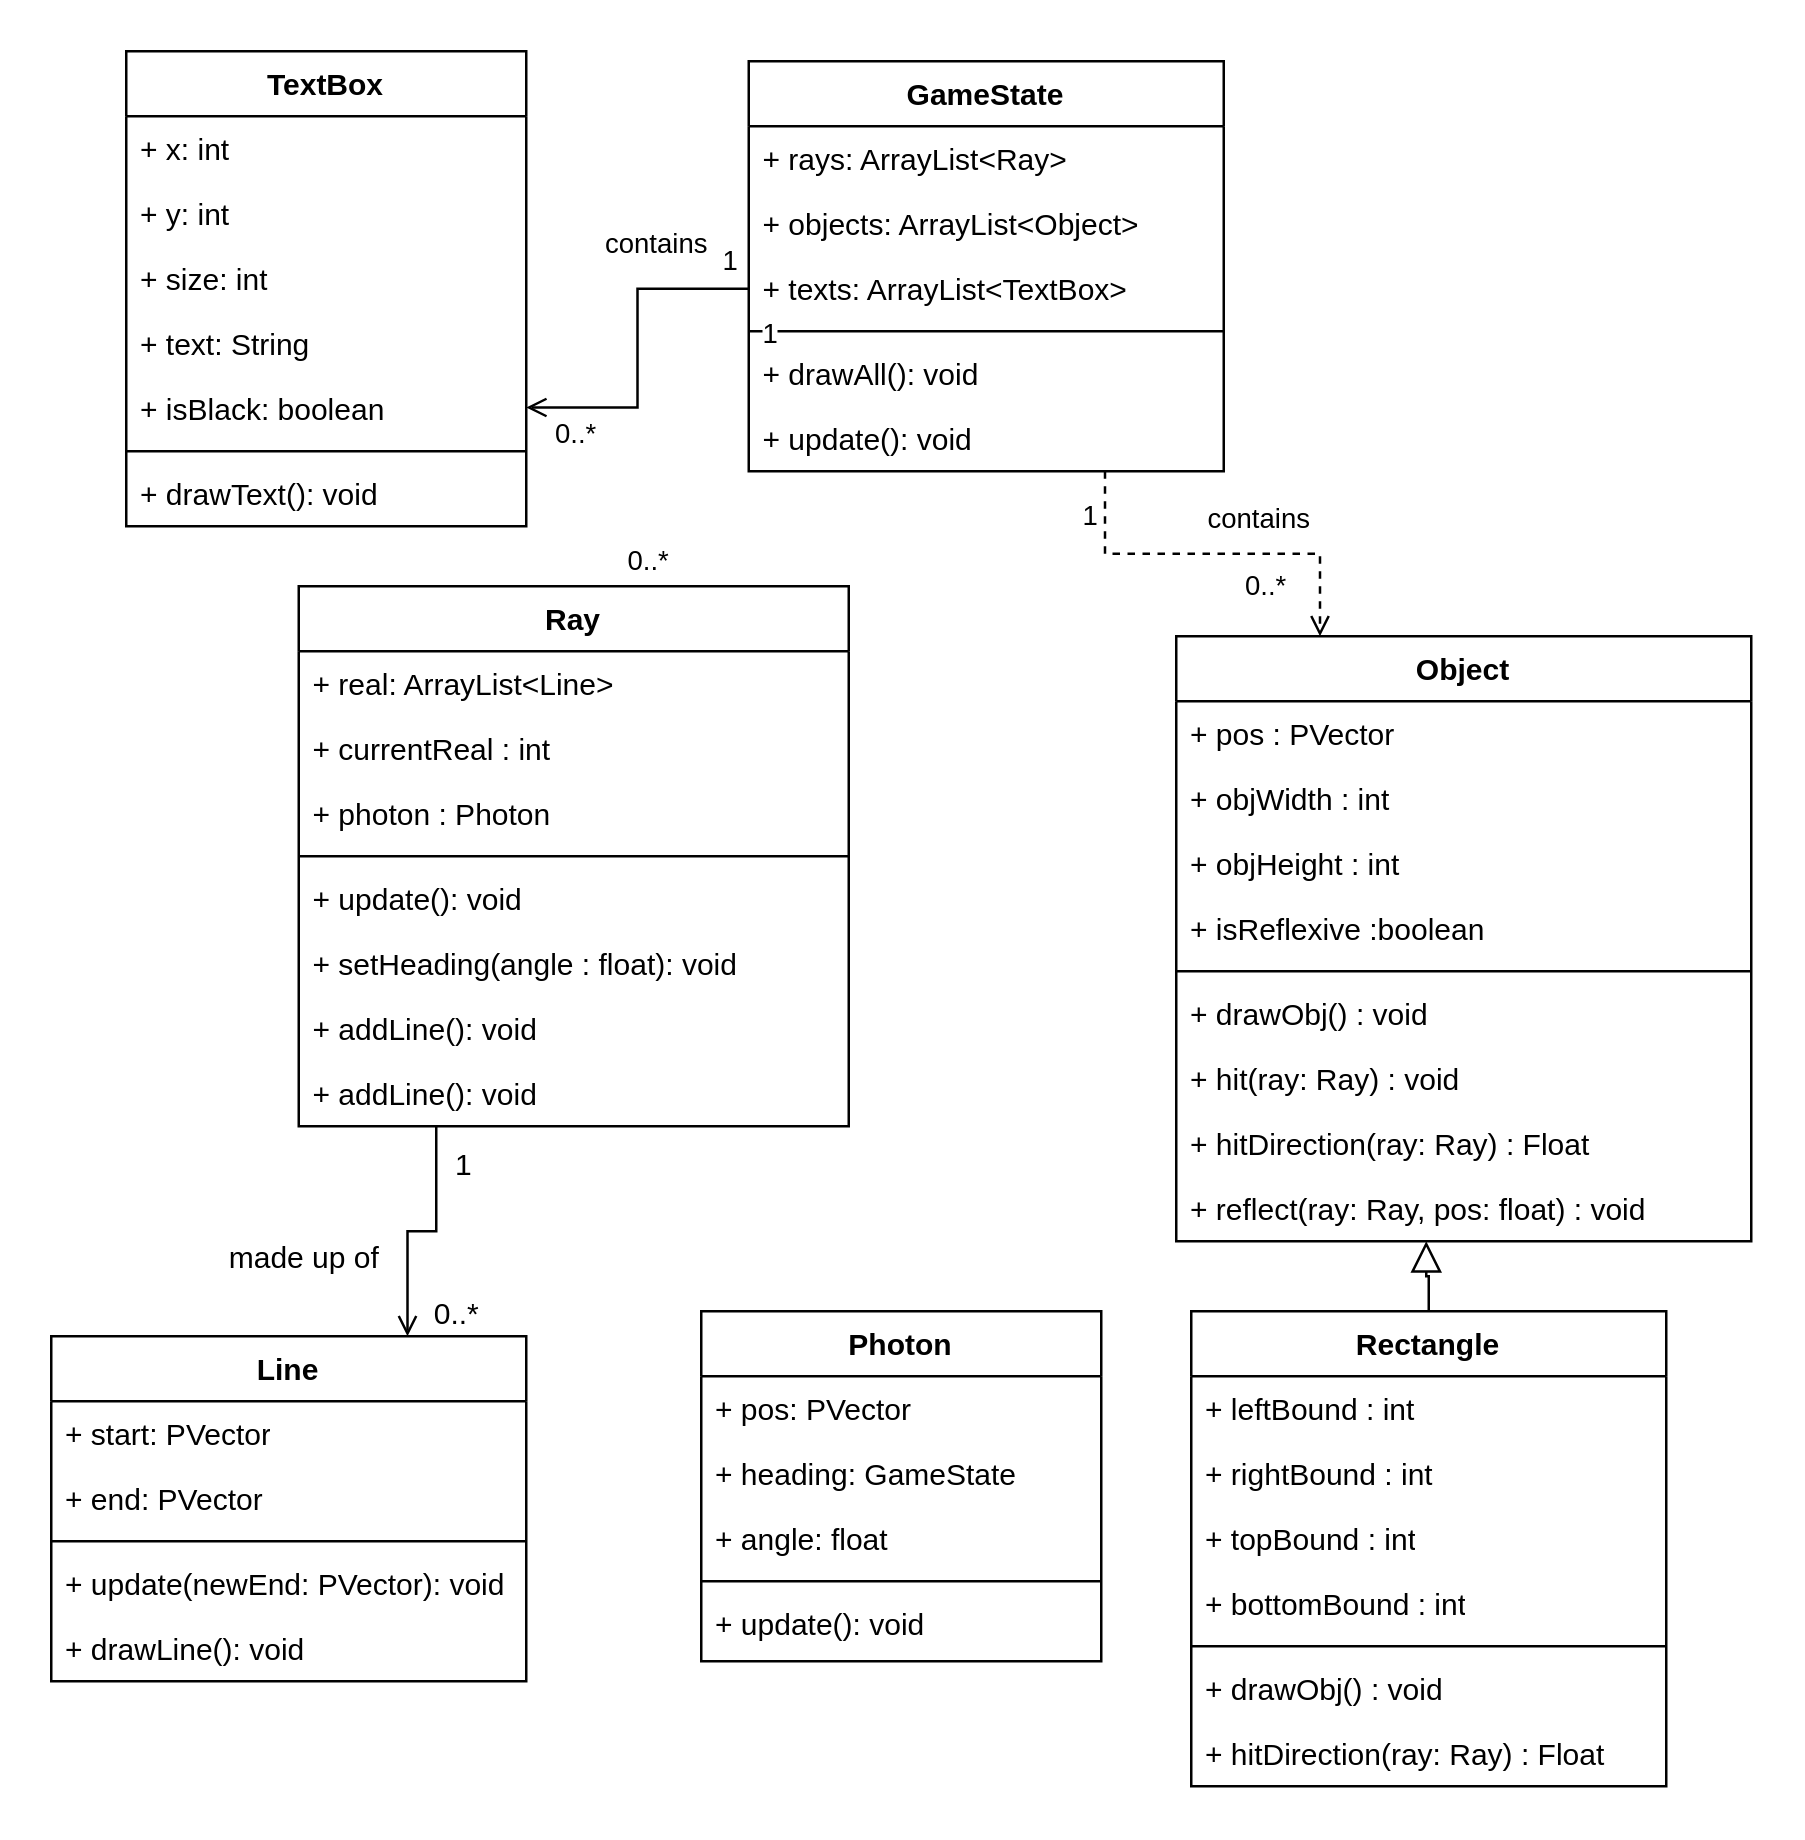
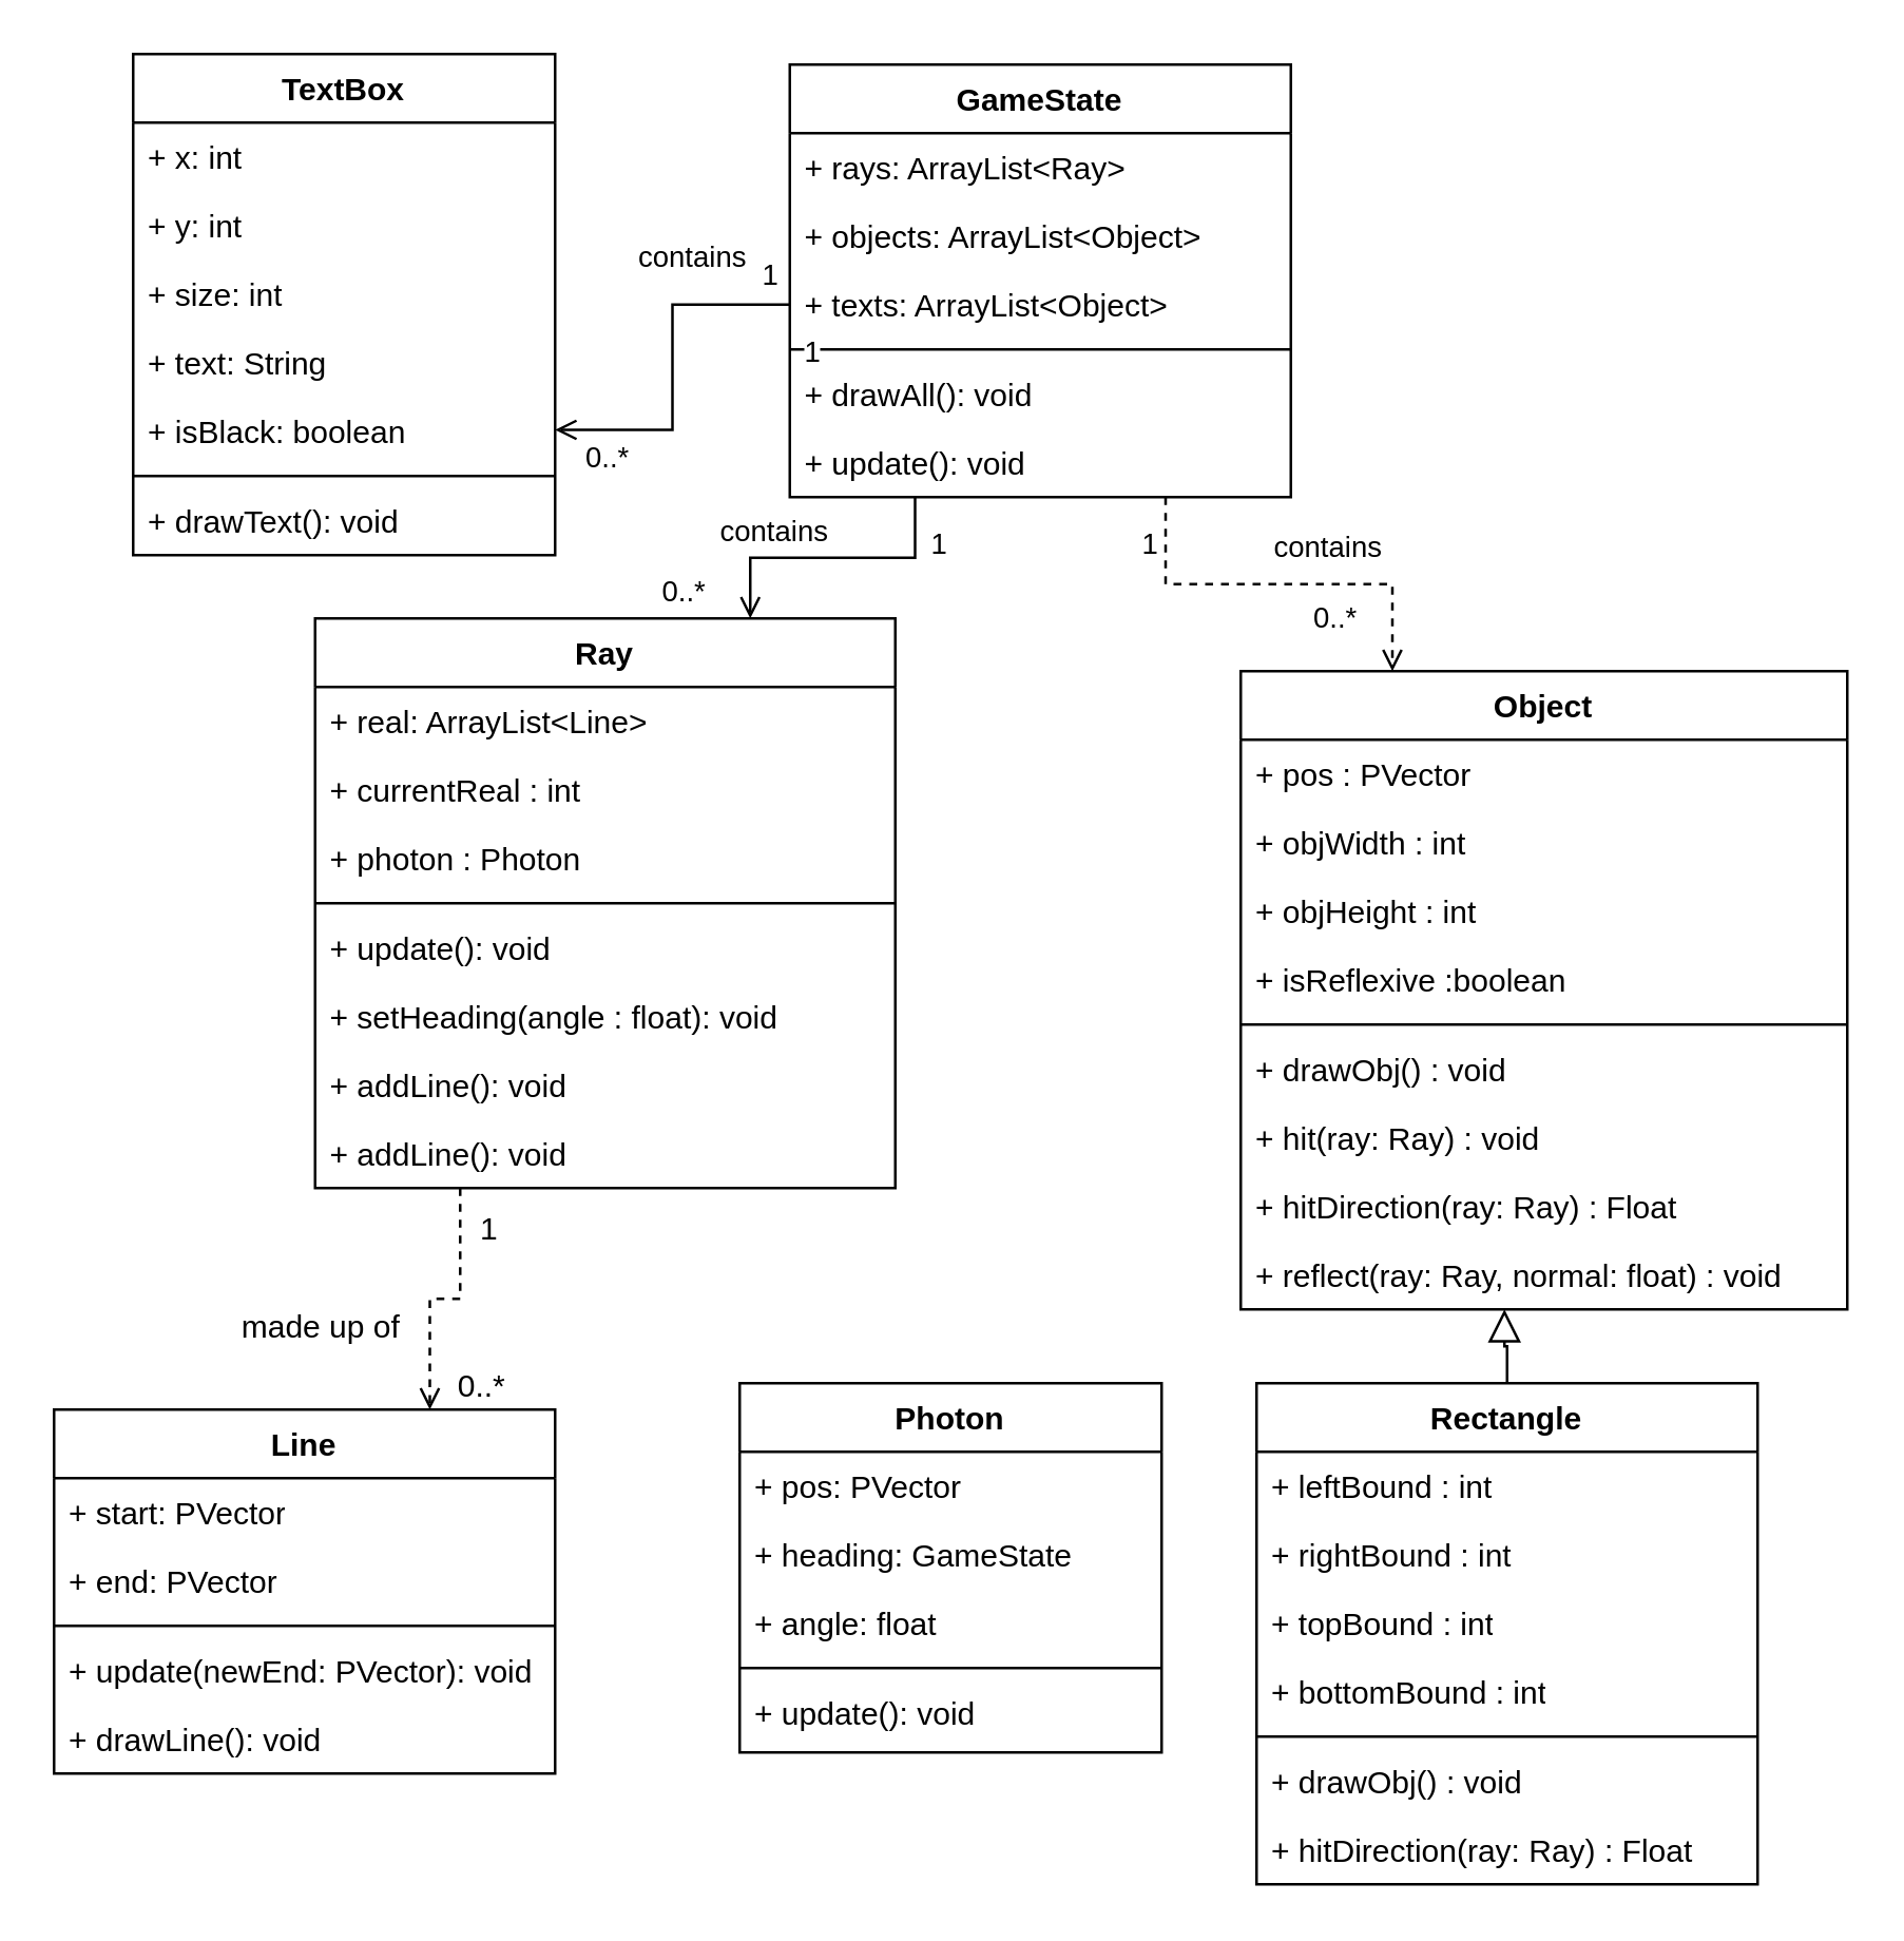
- <mxCell id="49" value="+ texts: ArrayList&amp;lt;TextBox&amp;gt;" style="text;strokeColor=none;fillColor=none;align=left;verticalAlign=top;spacingLeft=4;spacingRight=4;overflow=hidden;rotatable=0;points=[[0,0.5],[1,0.5]];portConstraint=eastwest;whiteSpace=wrap;html=1;" vertex="1" parent="46"><mxGeometry y="78" width="190" height="26" as="geometry" /></mxCell>
+ <mxCell id="49" value="+ texts: ArrayList&amp;lt;Object&amp;gt;" style="text;strokeColor=none;fillColor=none;align=left;verticalAlign=top;spacingLeft=4;spacingRight=4;overflow=hidden;rotatable=0;points=[[0,0.5],[1,0.5]];portConstraint=eastwest;whiteSpace=wrap;html=1;" vertex="1" parent="46"><mxGeometry y="78" width="190" height="26" as="geometry" /></mxCell>
+ <mxCell id="53" value="contains" style="endArrow=open;endFill=0;html=1;edgeStyle=orthogonalEdgeStyle;align=left;verticalAlign=top;rounded=0;exitX=0.25;exitY=1;exitDx=0;exitDy=0;entryX=0.75;entryY=0;entryDx=0;entryDy=0;" edge="1" parent="1" source="46" target="2"><mxGeometry x="0.576" y="-27" relative="1" as="geometry"><mxPoint x="520" y="174" as="sourcePoint" /><mxPoint x="680" y="174" as="targetPoint" /><mxPoint x="-14" y="4" as="offset" /></mxGeometry></mxCell>
+ <mxCell id="54" value="1" style="edgeLabel;resizable=0;html=1;align=left;verticalAlign=bottom;" connectable="0" vertex="1" parent="53"><mxGeometry x="-1" relative="1" as="geometry"><mxPoint x="4" y="26" as="offset" /></mxGeometry></mxCell>
- <mxCell id="26" value="+ reflect(ray: Ray, pos: float) : void" style="text;strokeColor=none;fillColor=none;align=left;verticalAlign=top;spacingLeft=4;spacingRight=4;overflow=hidden;rotatable=0;points=[[0,0.5],[1,0.5]];portConstraint=eastwest;whiteSpace=wrap;html=1;labelBackgroundColor=none;rounded=0;" parent="17" vertex="1"><mxGeometry y="216" width="230" height="26" as="geometry" /></mxCell>
+ <mxCell id="26" value="+ reflect(ray: Ray, normal: float) : void" style="text;strokeColor=none;fillColor=none;align=left;verticalAlign=top;spacingLeft=4;spacingRight=4;overflow=hidden;rotatable=0;points=[[0,0.5],[1,0.5]];portConstraint=eastwest;whiteSpace=wrap;html=1;labelBackgroundColor=none;rounded=0;" parent="17" vertex="1"><mxGeometry y="216" width="230" height="26" as="geometry" /></mxCell>
- <mxCell id="42" value="" style="endArrow=open;shadow=0;strokeWidth=1;rounded=0;endFill=1;elbow=vertical;exitX=0.25;exitY=1;exitDx=0;exitDy=0;labelBackgroundColor=none;fontColor=default;entryX=0.75;entryY=0;entryDx=0;entryDy=0;edgeStyle=orthogonalEdgeStyle;" parent="1" source="2" edge="1" target="36"><mxGeometry x="0.5" y="41" relative="1" as="geometry"><mxPoint x="122" y="155.5" as="sourcePoint" /><mxPoint x="30" y="184" as="targetPoint" /><mxPoint x="-40" y="32" as="offset" /></mxGeometry></mxCell>
+ <mxCell id="42" value="" style="endArrow=open;shadow=0;strokeWidth=1;rounded=0;endFill=1;elbow=vertical;exitX=0.25;exitY=1;exitDx=0;exitDy=0;labelBackgroundColor=none;fontColor=default;entryX=0.75;entryY=0;entryDx=0;entryDy=0;edgeStyle=orthogonalEdgeStyle;dashed=1;" parent="1" source="2" edge="1" target="36"><mxGeometry x="0.5" y="41" relative="1" as="geometry"><mxPoint x="122" y="155.5" as="sourcePoint" /><mxPoint x="30" y="184" as="targetPoint" /><mxPoint x="-40" y="32" as="offset" /></mxGeometry></mxCell>
